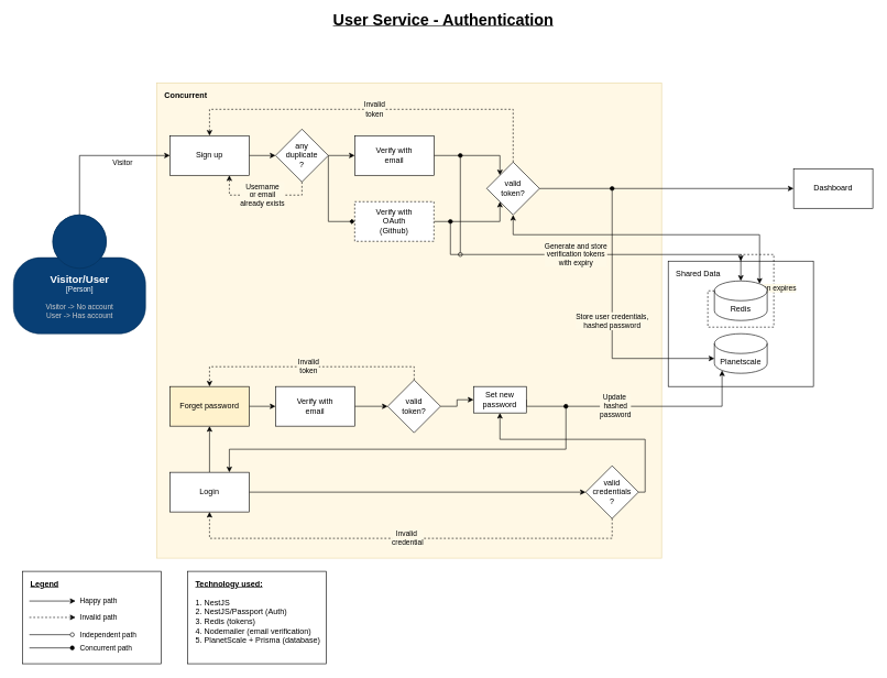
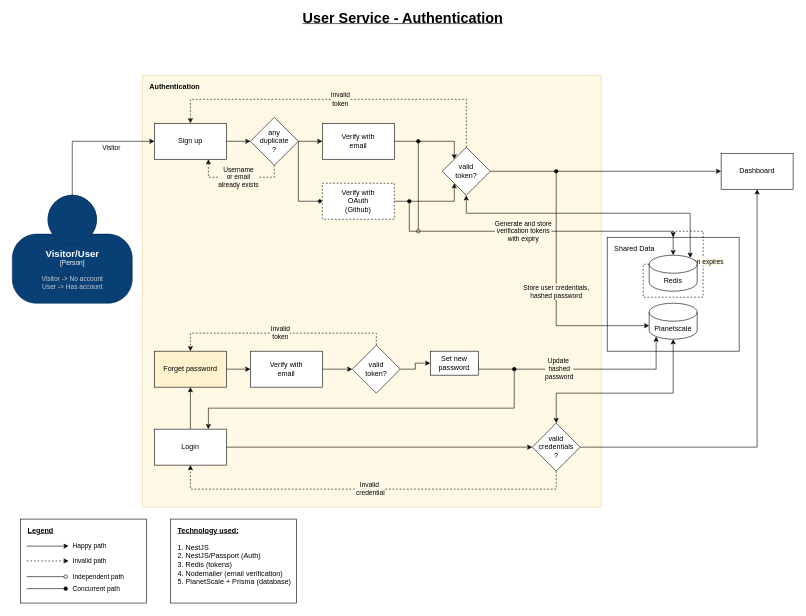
- <mxCell id="3" value="&lt;span&gt;&lt;b&gt;Concurrent&amp;nbsp;&lt;/b&gt;&lt;/span&gt;" style="whiteSpace=wrap;html=1;align=left;verticalAlign=top;horizontal=1;spacingLeft=10;spacingTop=5;fontStyle=0;fillColor=#fff2cc;strokeColor=#d6b656;opacity=50;" parent="1" vertex="1"><mxGeometry x="237" y="125" width="765" height="720" as="geometry" /></mxCell>
+ <mxCell id="3" value="&lt;span&gt;&lt;b&gt;Authentication&amp;nbsp;&lt;/b&gt;&lt;/span&gt;" style="whiteSpace=wrap;html=1;align=left;verticalAlign=top;horizontal=1;spacingLeft=10;spacingTop=5;fontStyle=0;fillColor=#fff2cc;strokeColor=#d6b656;opacity=50;" parent="1" vertex="1"><mxGeometry x="237" y="125" width="765" height="720" as="geometry" /></mxCell>
+ <mxCell id="23" style="edgeStyle=orthogonalEdgeStyle;rounded=0;html=1;exitX=0.5;exitY=1;exitDx=0;exitDy=0;exitPerimeter=0;entryX=0.5;entryY=0;entryDx=0;entryDy=0;labelBackgroundColor=#FEF9E7;startArrow=classic;startFill=1;" parent="1" source="44" target="30" edge="1"><mxGeometry relative="1" as="geometry"><Array as="points"><mxPoint x="1122" y="655" /><mxPoint x="927" y="655" /></Array></mxGeometry></mxCell>
- <mxCell id="29" style="edgeStyle=orthogonalEdgeStyle;rounded=0;html=1;exitX=1;exitY=0.5;exitDx=0;exitDy=0;labelBackgroundColor=#FEF9E7;startArrow=none;startFill=0;" parent="1" source="30" target="43" edge="1"><mxGeometry relative="1" as="geometry"><mxPoint x="997" y="445" as="targetPoint" /></mxGeometry></mxCell>
+ <mxCell id="29" style="edgeStyle=orthogonalEdgeStyle;rounded=0;html=1;exitX=1;exitY=0.5;exitDx=0;exitDy=0;entryX=0.5;entryY=1;entryDx=0;entryDy=0;labelBackgroundColor=#FEF9E7;startArrow=none;startFill=0;" parent="1" source="30" target="22" edge="1"><mxGeometry relative="1" as="geometry"><mxPoint x="997" y="445" as="targetPoint" /></mxGeometry></mxCell>
